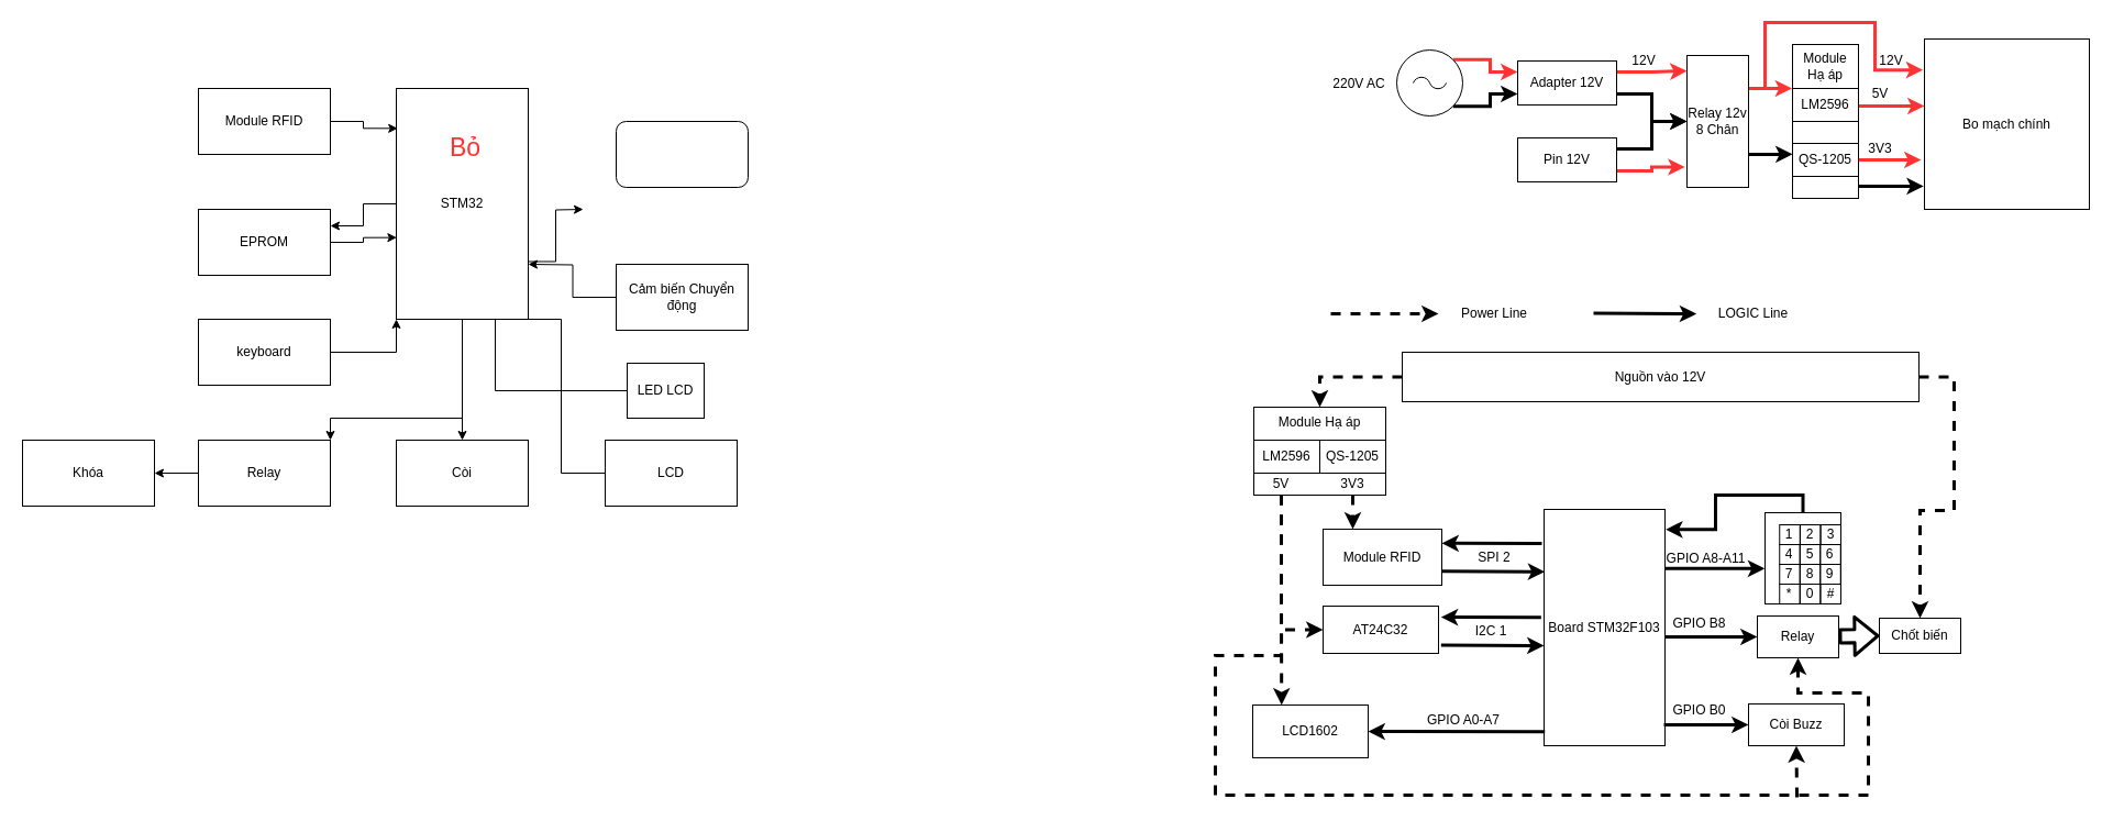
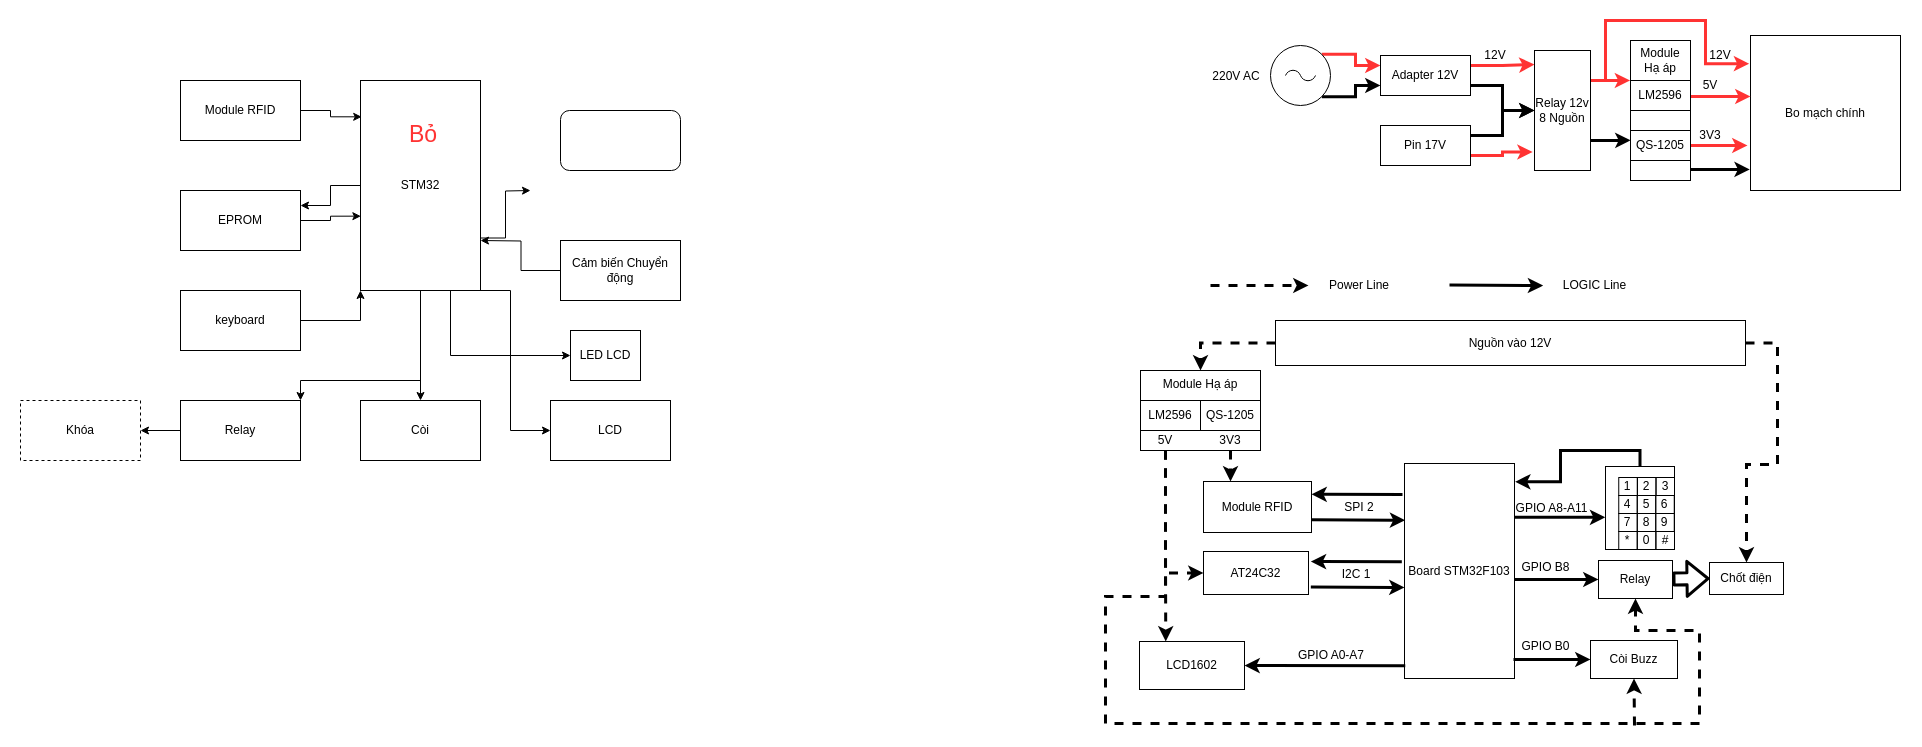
- <mxCell id="36" value="Relay 12v 8 Chân" style="rounded=0;whiteSpace=wrap;html=1;" parent="1" vertex="1"><mxGeometry x="1534" y="50" width="56" height="120" as="geometry" /></mxCell>
+ <mxCell id="36" value="Relay 12v 8 Nguồn" style="rounded=0;whiteSpace=wrap;html=1;" parent="1" vertex="1"><mxGeometry x="1534" y="50" width="56" height="120" as="geometry" /></mxCell>
- <mxCell id="32" value="Pin 12V" style="rounded=0;whiteSpace=wrap;html=1;" parent="1" vertex="1"><mxGeometry x="1380" y="125" width="90" height="40" as="geometry" /></mxCell>
+ <mxCell id="32" value="Pin 17V" style="rounded=0;whiteSpace=wrap;html=1;" parent="1" vertex="1"><mxGeometry x="1380" y="125" width="90" height="40" as="geometry" /></mxCell>
- <mxCell id="6" style="edgeStyle=orthogonalEdgeStyle;rounded=0;orthogonalLoop=1;jettySize=auto;html=1;exitX=0.75;exitY=1;exitDx=0;exitDy=0;entryX=0;entryY=0.5;entryDx=0;entryDy=0;endArrow=none;" parent="1" source="8" target="22" edge="1"><mxGeometry relative="1" as="geometry" /></mxCell>
+ <mxCell id="6" style="edgeStyle=orthogonalEdgeStyle;rounded=0;orthogonalLoop=1;jettySize=auto;html=1;exitX=0.75;exitY=1;exitDx=0;exitDy=0;entryX=0;entryY=0.5;entryDx=0;entryDy=0;" parent="1" source="8" target="22" edge="1"><mxGeometry relative="1" as="geometry" /></mxCell>
- <mxCell id="15" value="Khóa" style="rounded=0;whiteSpace=wrap;html=1;" parent="1" vertex="1"><mxGeometry x="20" y="400" width="120" height="60" as="geometry" /></mxCell>
+ <mxCell id="15" value="Khóa" style="rounded=0;whiteSpace=wrap;html=1;dashed=1;" parent="1" vertex="1"><mxGeometry x="20" y="400" width="120" height="60" as="geometry" /></mxCell>
- <mxCell id="5" style="edgeStyle=orthogonalEdgeStyle;rounded=0;orthogonalLoop=1;jettySize=auto;html=1;exitX=0.75;exitY=1;exitDx=0;exitDy=0;entryX=0;entryY=0.5;entryDx=0;entryDy=0;endArrow=none;" parent="1" source="8" target="19" edge="1"><mxGeometry relative="1" as="geometry"><Array as="points"><mxPoint x="510" y="290" /><mxPoint x="510" y="430" /></Array></mxGeometry></mxCell>
+ <mxCell id="5" style="edgeStyle=orthogonalEdgeStyle;rounded=0;orthogonalLoop=1;jettySize=auto;html=1;exitX=0.75;exitY=1;exitDx=0;exitDy=0;entryX=0;entryY=0.5;entryDx=0;entryDy=0;" parent="1" source="8" target="19" edge="1"><mxGeometry relative="1" as="geometry"><Array as="points"><mxPoint x="510" y="290" /><mxPoint x="510" y="430" /></Array></mxGeometry></mxCell>
- <mxCell id="76" value="Chốt biến" style="rounded=0;whiteSpace=wrap;html=1;" parent="1" vertex="1"><mxGeometry x="1709" y="562" width="74" height="32" as="geometry" /></mxCell>
+ <mxCell id="76" value="Chốt điện" style="rounded=0;whiteSpace=wrap;html=1;" parent="1" vertex="1"><mxGeometry x="1709" y="562" width="74" height="32" as="geometry" /></mxCell>
